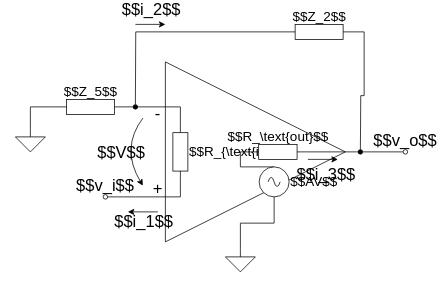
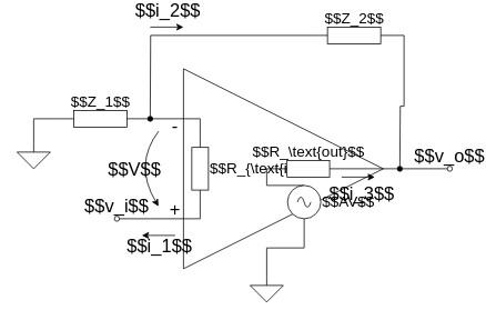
- <mxCell id="8" value="$$Z_5$$" style="pointerEvents=1;verticalLabelPosition=top;shadow=0;dashed=0;align=center;html=1;verticalAlign=middle;shape=mxgraph.electrical.resistors.resistor_1;fontSize=18;labelPosition=center;" parent="1" vertex="1"><mxGeometry x="70" y="120" width="100" height="20" as="geometry" /></mxCell>
+ <mxCell id="8" value="$$Z_1$$" style="pointerEvents=1;verticalLabelPosition=top;shadow=0;dashed=0;align=center;html=1;verticalAlign=middle;shape=mxgraph.electrical.resistors.resistor_1;fontSize=18;labelPosition=center;" parent="1" vertex="1"><mxGeometry x="70" y="120" width="100" height="20" as="geometry" /></mxCell>
